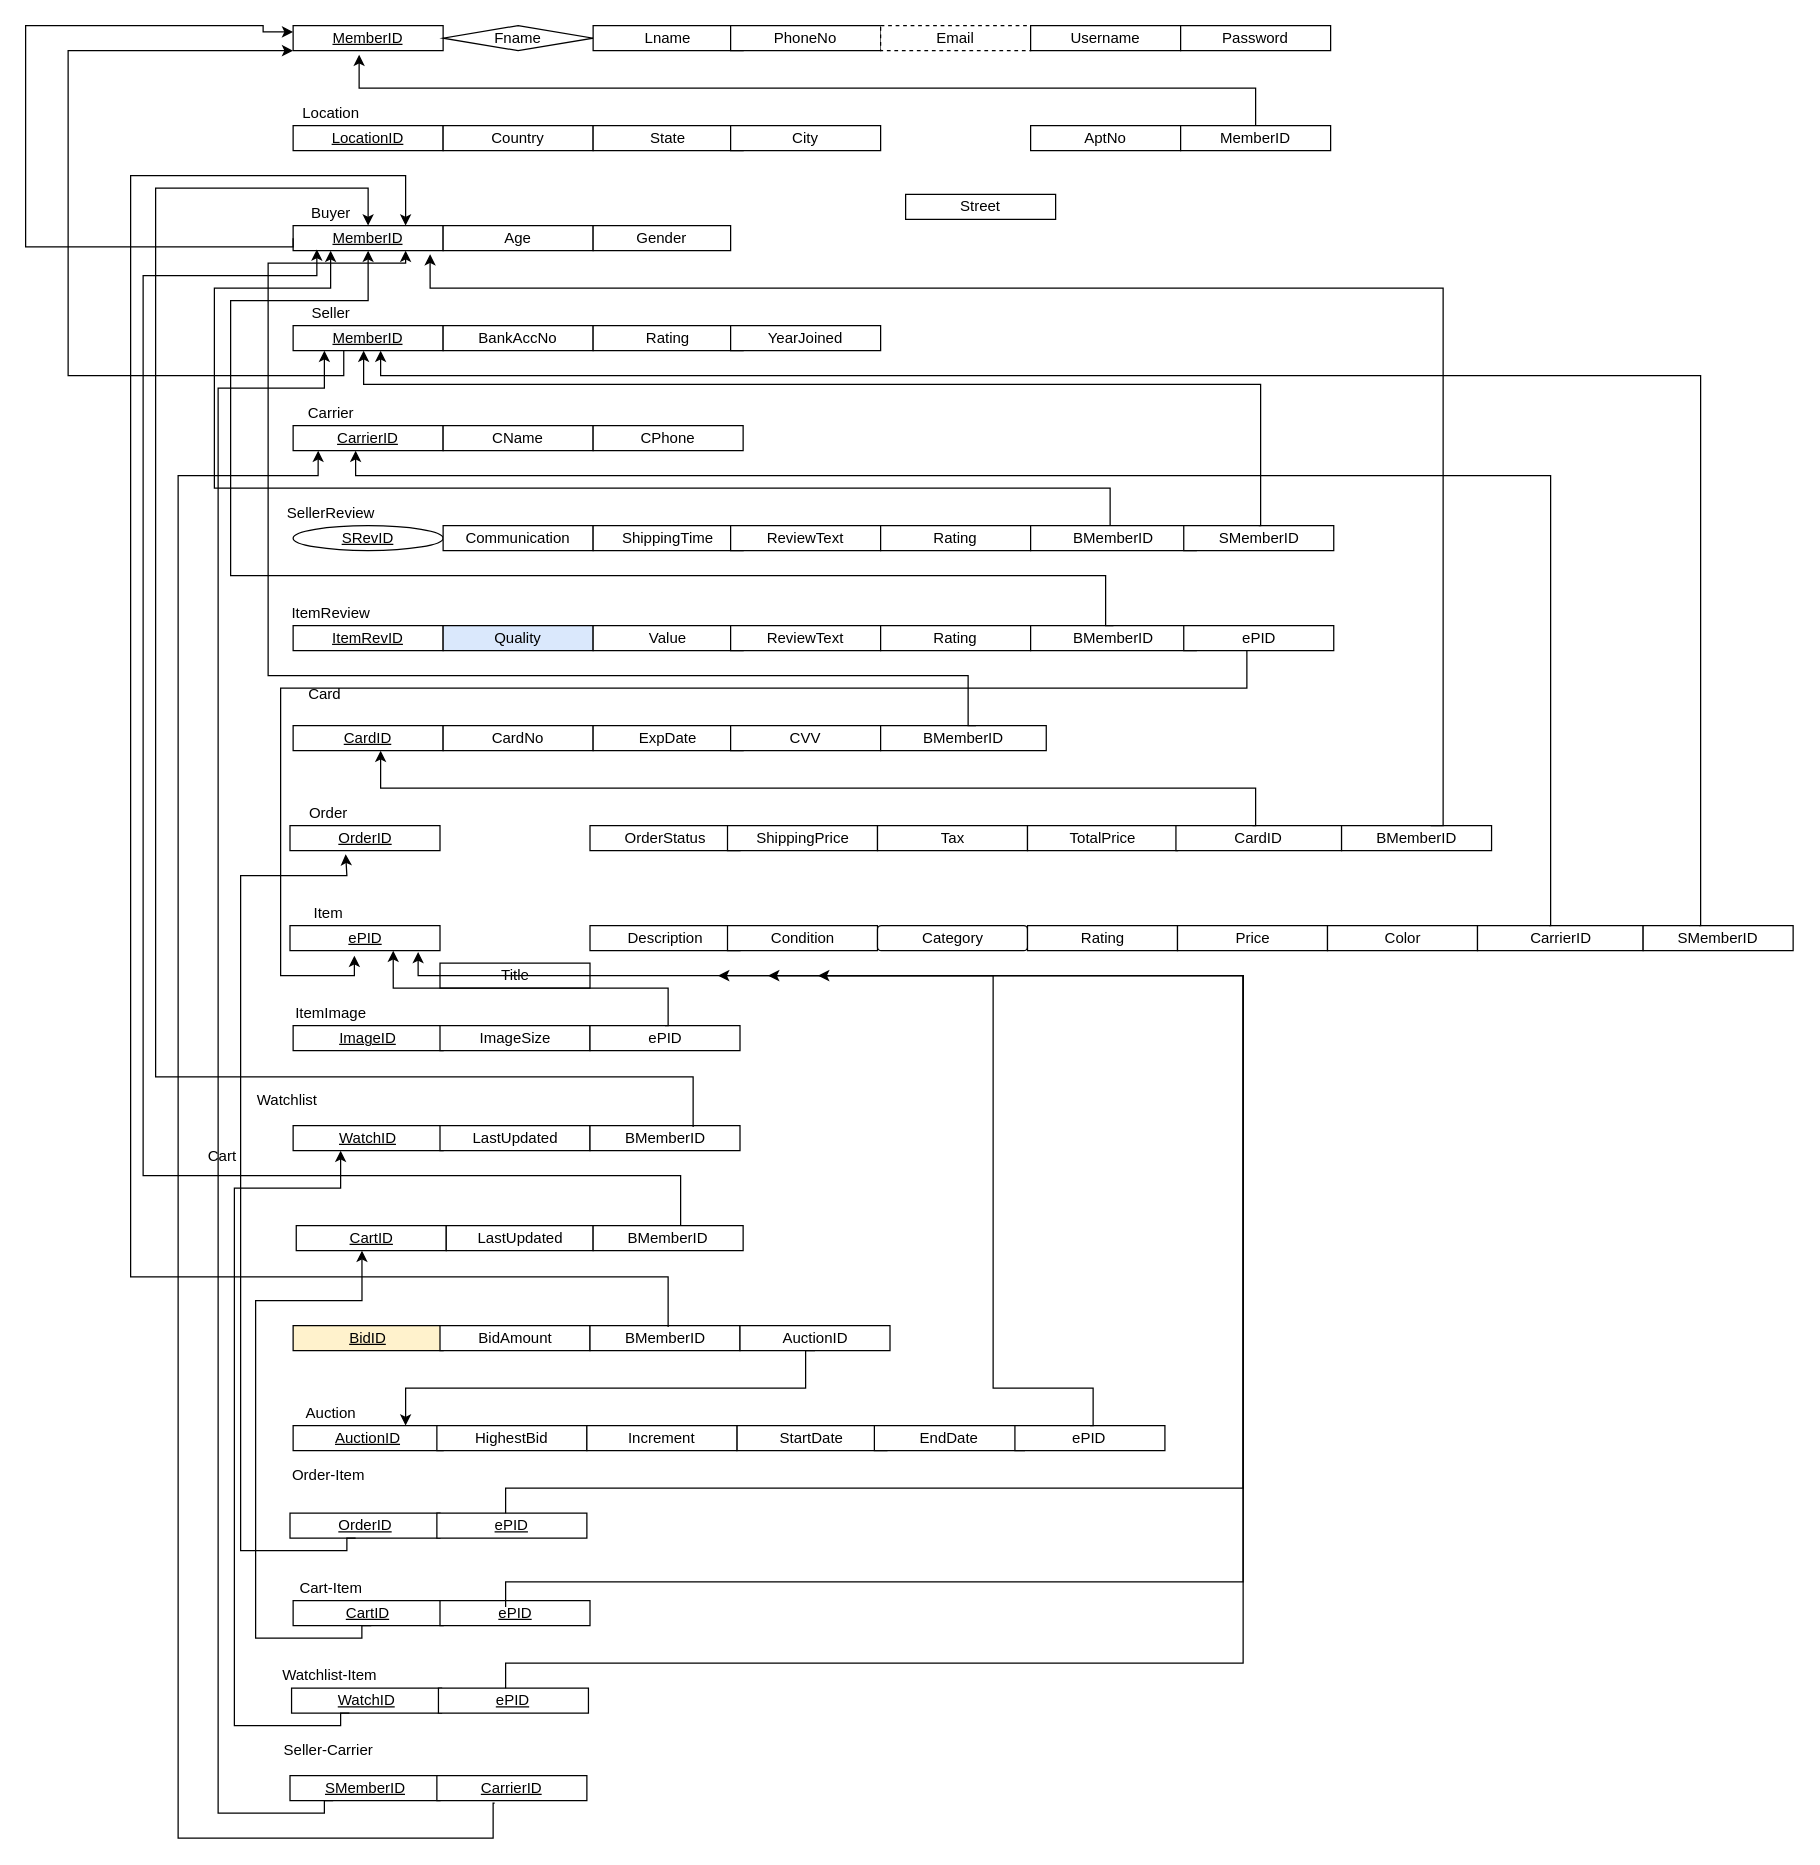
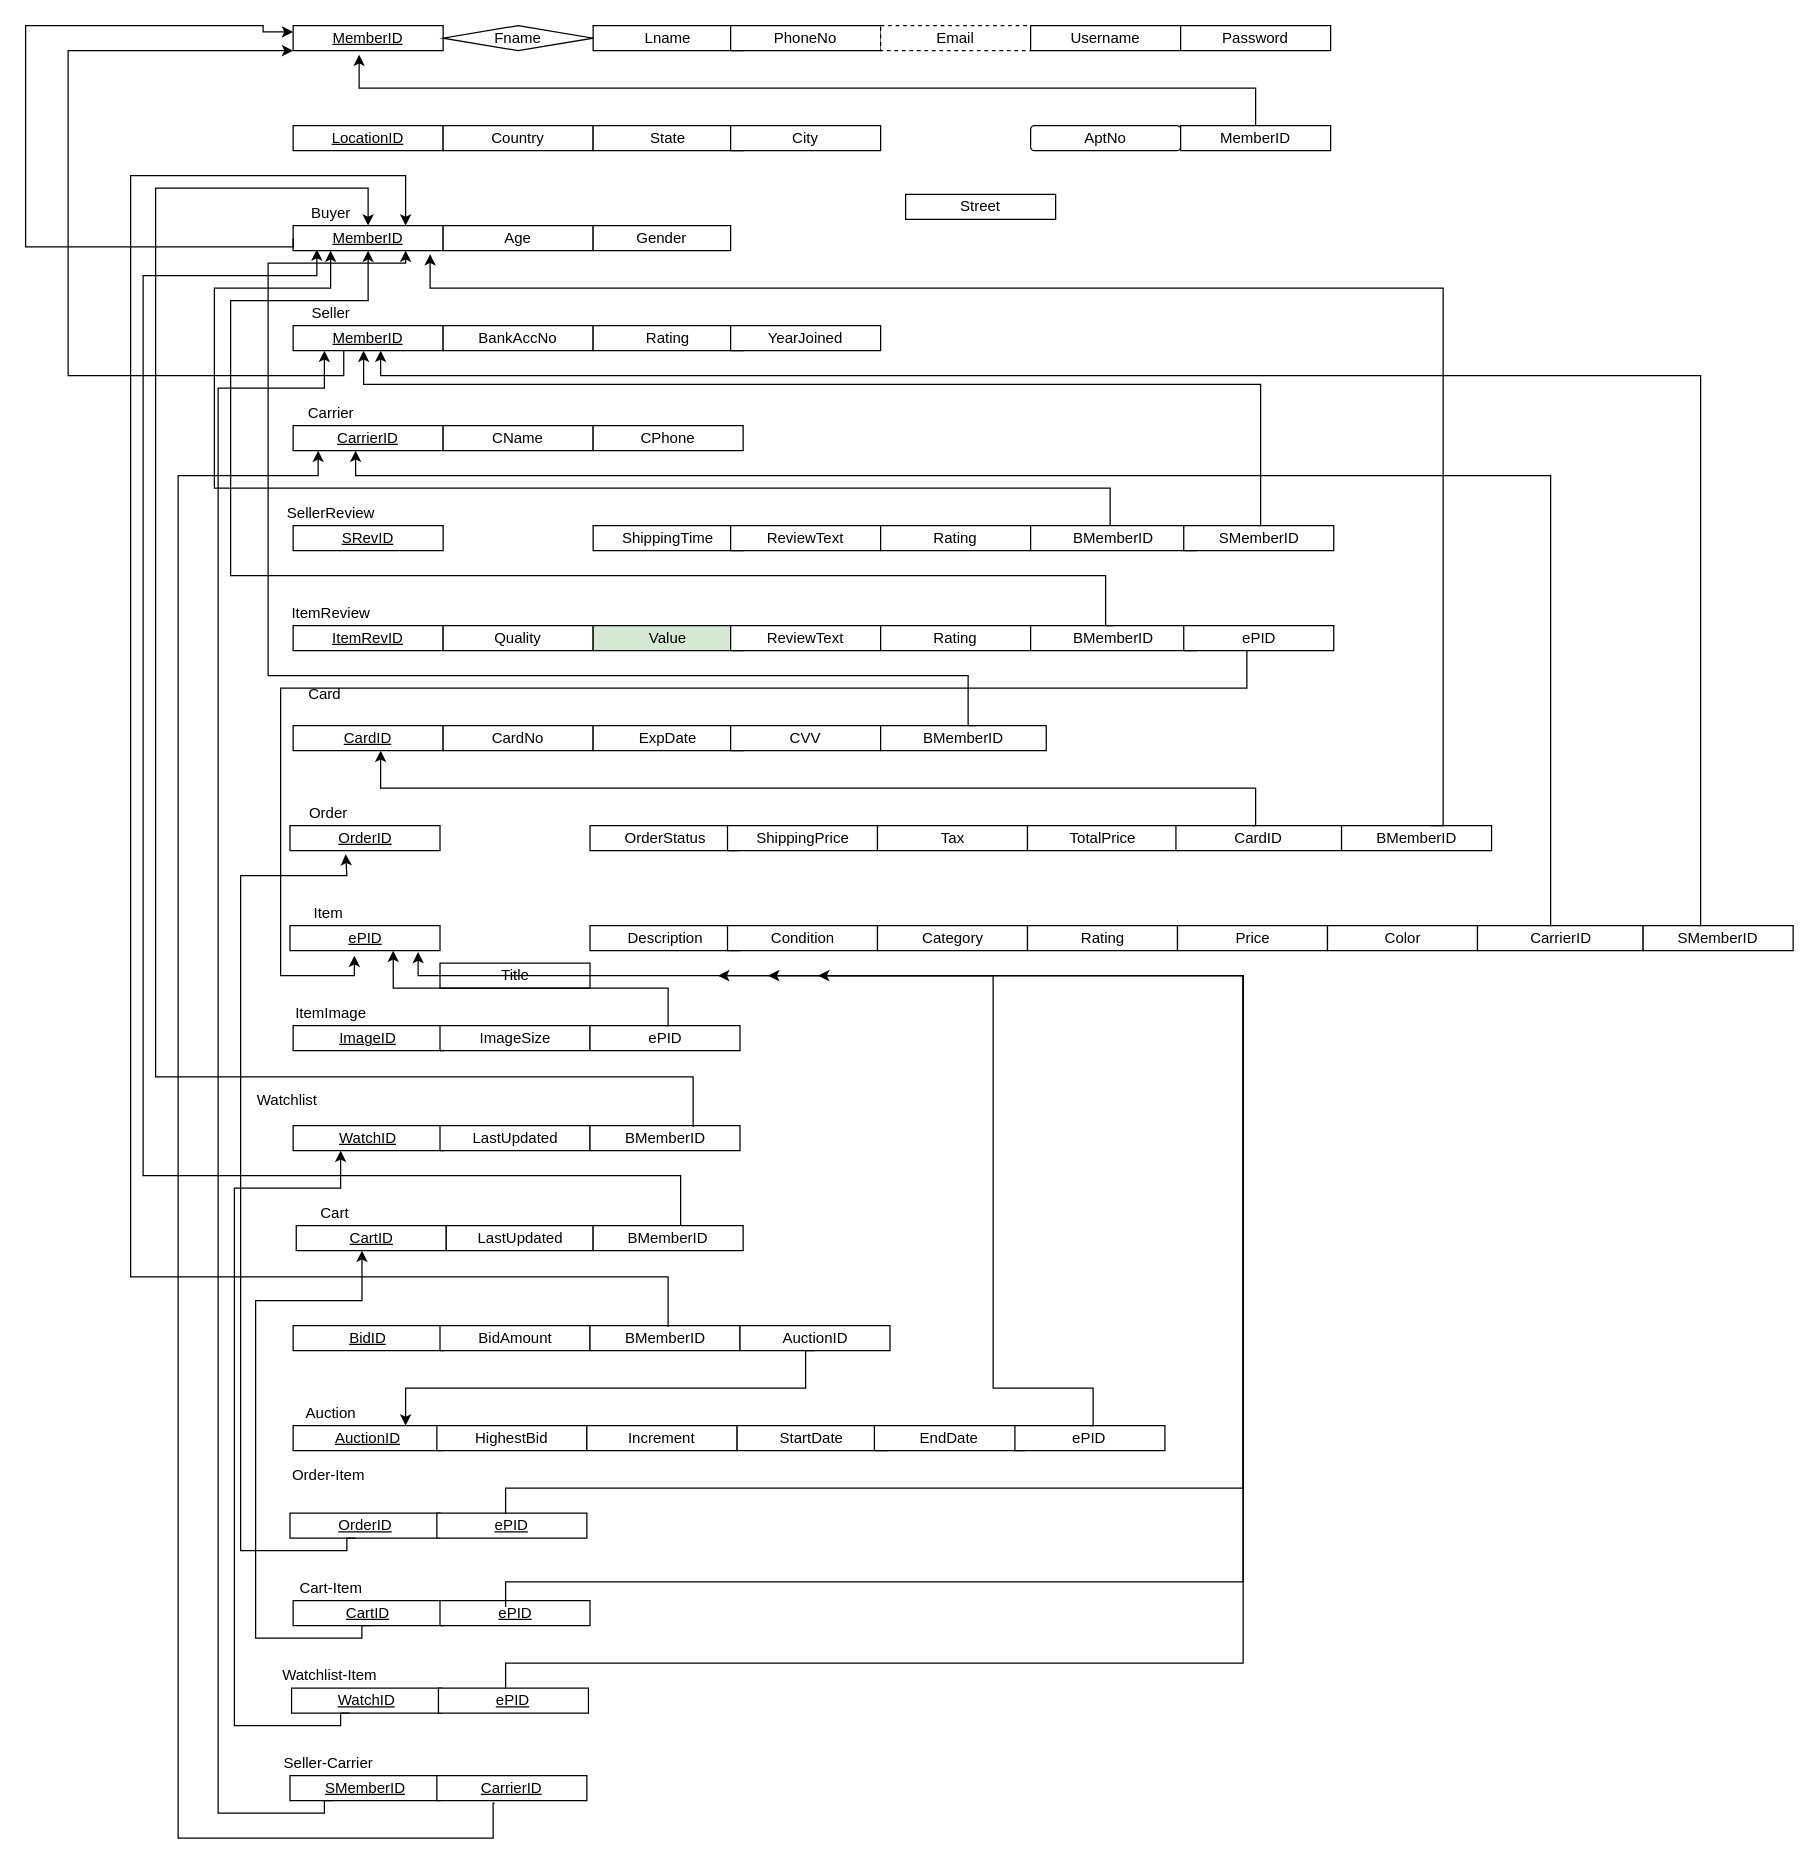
- <mxCell id="11" value="Location" style="text;html=1;align=center;verticalAlign=middle;resizable=0;points=[];autosize=1;strokeColor=none;fillColor=none;" parent="1" vertex="1"><mxGeometry x="234" y="80" width="60" height="20" as="geometry" /></mxCell>
- <mxCell id="40" value="AptNo" style="rounded=0;whiteSpace=wrap;html=1;" parent="1" vertex="1"><mxGeometry x="824" y="100" width="120" height="20" as="geometry" /></mxCell>
+ <mxCell id="40" value="AptNo" style="whiteSpace=wrap;html=1;rounded=1;" parent="1" vertex="1"><mxGeometry x="824" y="100" width="120" height="20" as="geometry" /></mxCell>
- <mxCell id="17" value="SRevID" style="ellipse;whiteSpace=wrap;html=1;fontStyle=4;" parent="1" vertex="1"><mxGeometry x="234" y="420" width="120" height="20" as="geometry" /></mxCell>
+ <mxCell id="17" value="SRevID" style="rounded=0;whiteSpace=wrap;html=1;fontStyle=4" parent="1" vertex="1"><mxGeometry x="234" y="420" width="120" height="20" as="geometry" /></mxCell>
- <mxCell id="48" value="Communication" style="rounded=0;whiteSpace=wrap;html=1;" parent="1" vertex="1"><mxGeometry x="354" y="420" width="120" height="20" as="geometry" /></mxCell>
- <mxCell id="52" value="Quality" style="rounded=0;whiteSpace=wrap;html=1;fillColor=#dae8fc;" parent="1" vertex="1"><mxGeometry x="354" y="500" width="120" height="20" as="geometry" /></mxCell>
+ <mxCell id="52" value="Quality" style="rounded=0;whiteSpace=wrap;html=1;" parent="1" vertex="1"><mxGeometry x="354" y="500" width="120" height="20" as="geometry" /></mxCell>
- <mxCell id="53" value="Value" style="rounded=0;whiteSpace=wrap;html=1;" parent="1" vertex="1"><mxGeometry x="474" y="500" width="120" height="20" as="geometry" /></mxCell>
+ <mxCell id="53" value="Value" style="rounded=0;whiteSpace=wrap;html=1;fillColor=#d5e8d4;" parent="1" vertex="1"><mxGeometry x="474" y="500" width="120" height="20" as="geometry" /></mxCell>
- <mxCell id="66" value="Category" style="whiteSpace=wrap;html=1;rounded=1;" parent="1" vertex="1"><mxGeometry x="701.5" y="740" width="120" height="20" as="geometry" /></mxCell>
+ <mxCell id="66" value="Category" style="rounded=0;whiteSpace=wrap;html=1;" parent="1" vertex="1"><mxGeometry x="701.5" y="740" width="120" height="20" as="geometry" /></mxCell>
- <mxCell id="32" value="Cart" style="text;html=1;align=center;verticalAlign=middle;resizable=0;points=[];autosize=1;strokeColor=none;fillColor=none;" parent="1" vertex="1"><mxGeometry x="156.5" y="915" width="40" height="20" as="geometry" /></mxCell>
+ <mxCell id="32" value="Cart" style="text;html=1;align=center;verticalAlign=middle;resizable=0;points=[];autosize=1;strokeColor=none;fillColor=none;" parent="1" vertex="1"><mxGeometry x="246.5" y="960" width="40" height="20" as="geometry" /></mxCell>
- <mxCell id="33" value="BidID" style="rounded=0;whiteSpace=wrap;html=1;fontStyle=4;fillColor=#fff2cc;" parent="1" vertex="1"><mxGeometry x="234" y="1060" width="120" height="20" as="geometry" /></mxCell>
+ <mxCell id="33" value="BidID" style="rounded=0;whiteSpace=wrap;html=1;fontStyle=4" parent="1" vertex="1"><mxGeometry x="234" y="1060" width="120" height="20" as="geometry" /></mxCell>
- <mxCell id="122" value="Seller-Carrier" style="text;html=1;align=center;verticalAlign=middle;resizable=0;points=[];autosize=1;strokeColor=none;fillColor=none;fontStyle=0" parent="1" vertex="1"><mxGeometry x="216.5" y="1390" width="90" height="20" as="geometry" /></mxCell>
+ <mxCell id="122" value="Seller-Carrier" style="text;html=1;align=center;verticalAlign=middle;resizable=0;points=[];autosize=1;strokeColor=none;fillColor=none;fontStyle=0" parent="1" vertex="1"><mxGeometry x="216.5" y="1400" width="90" height="20" as="geometry" /></mxCell>
